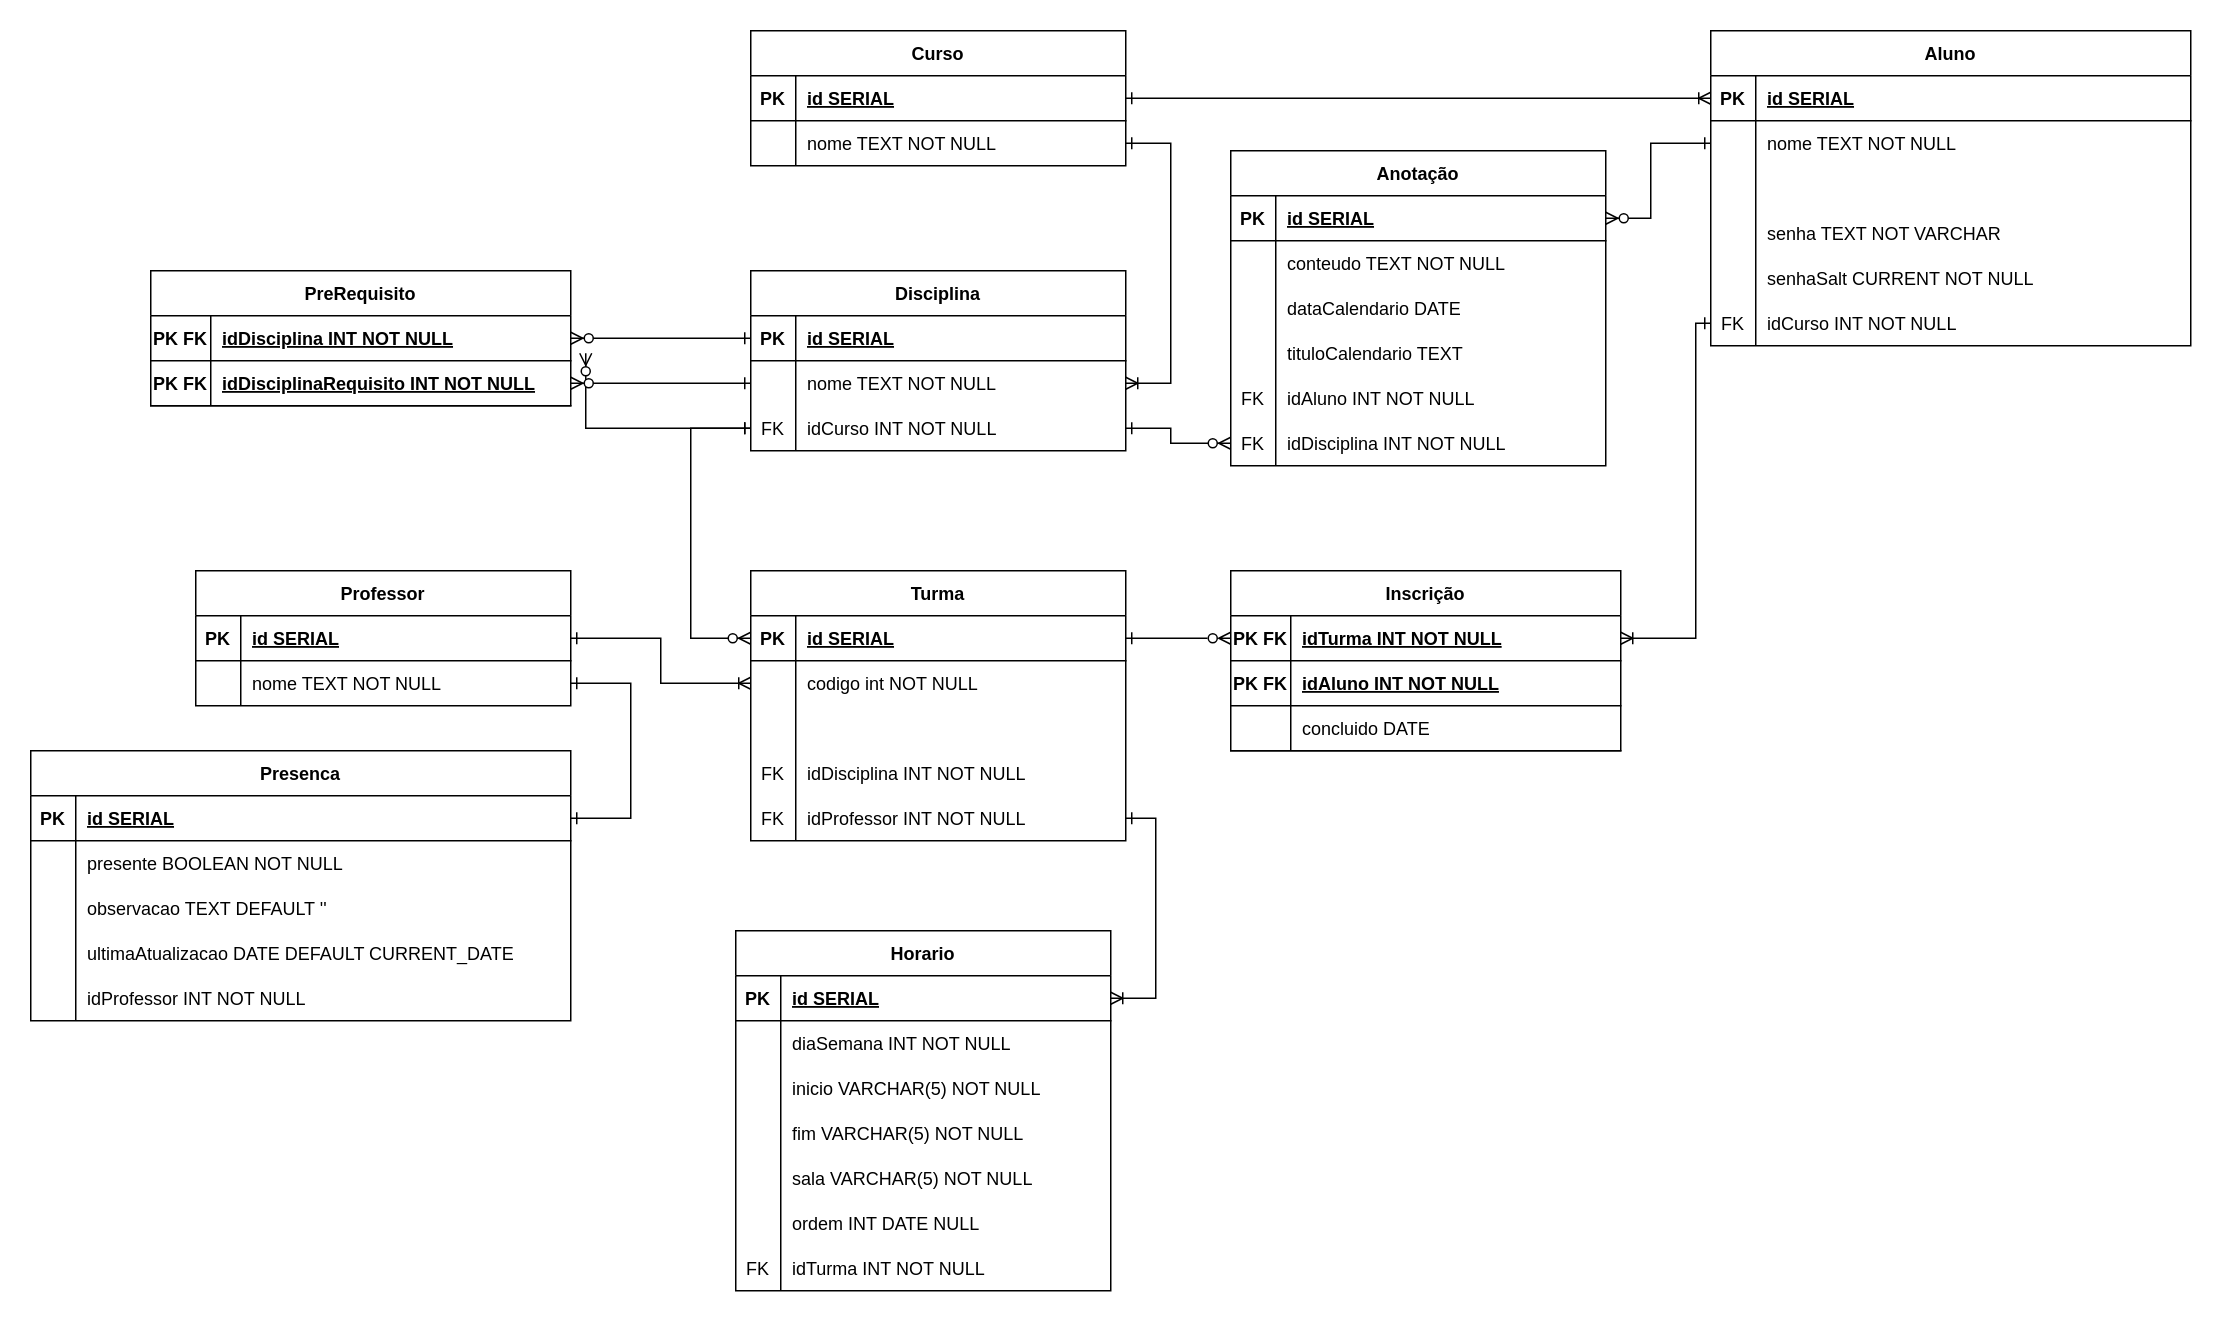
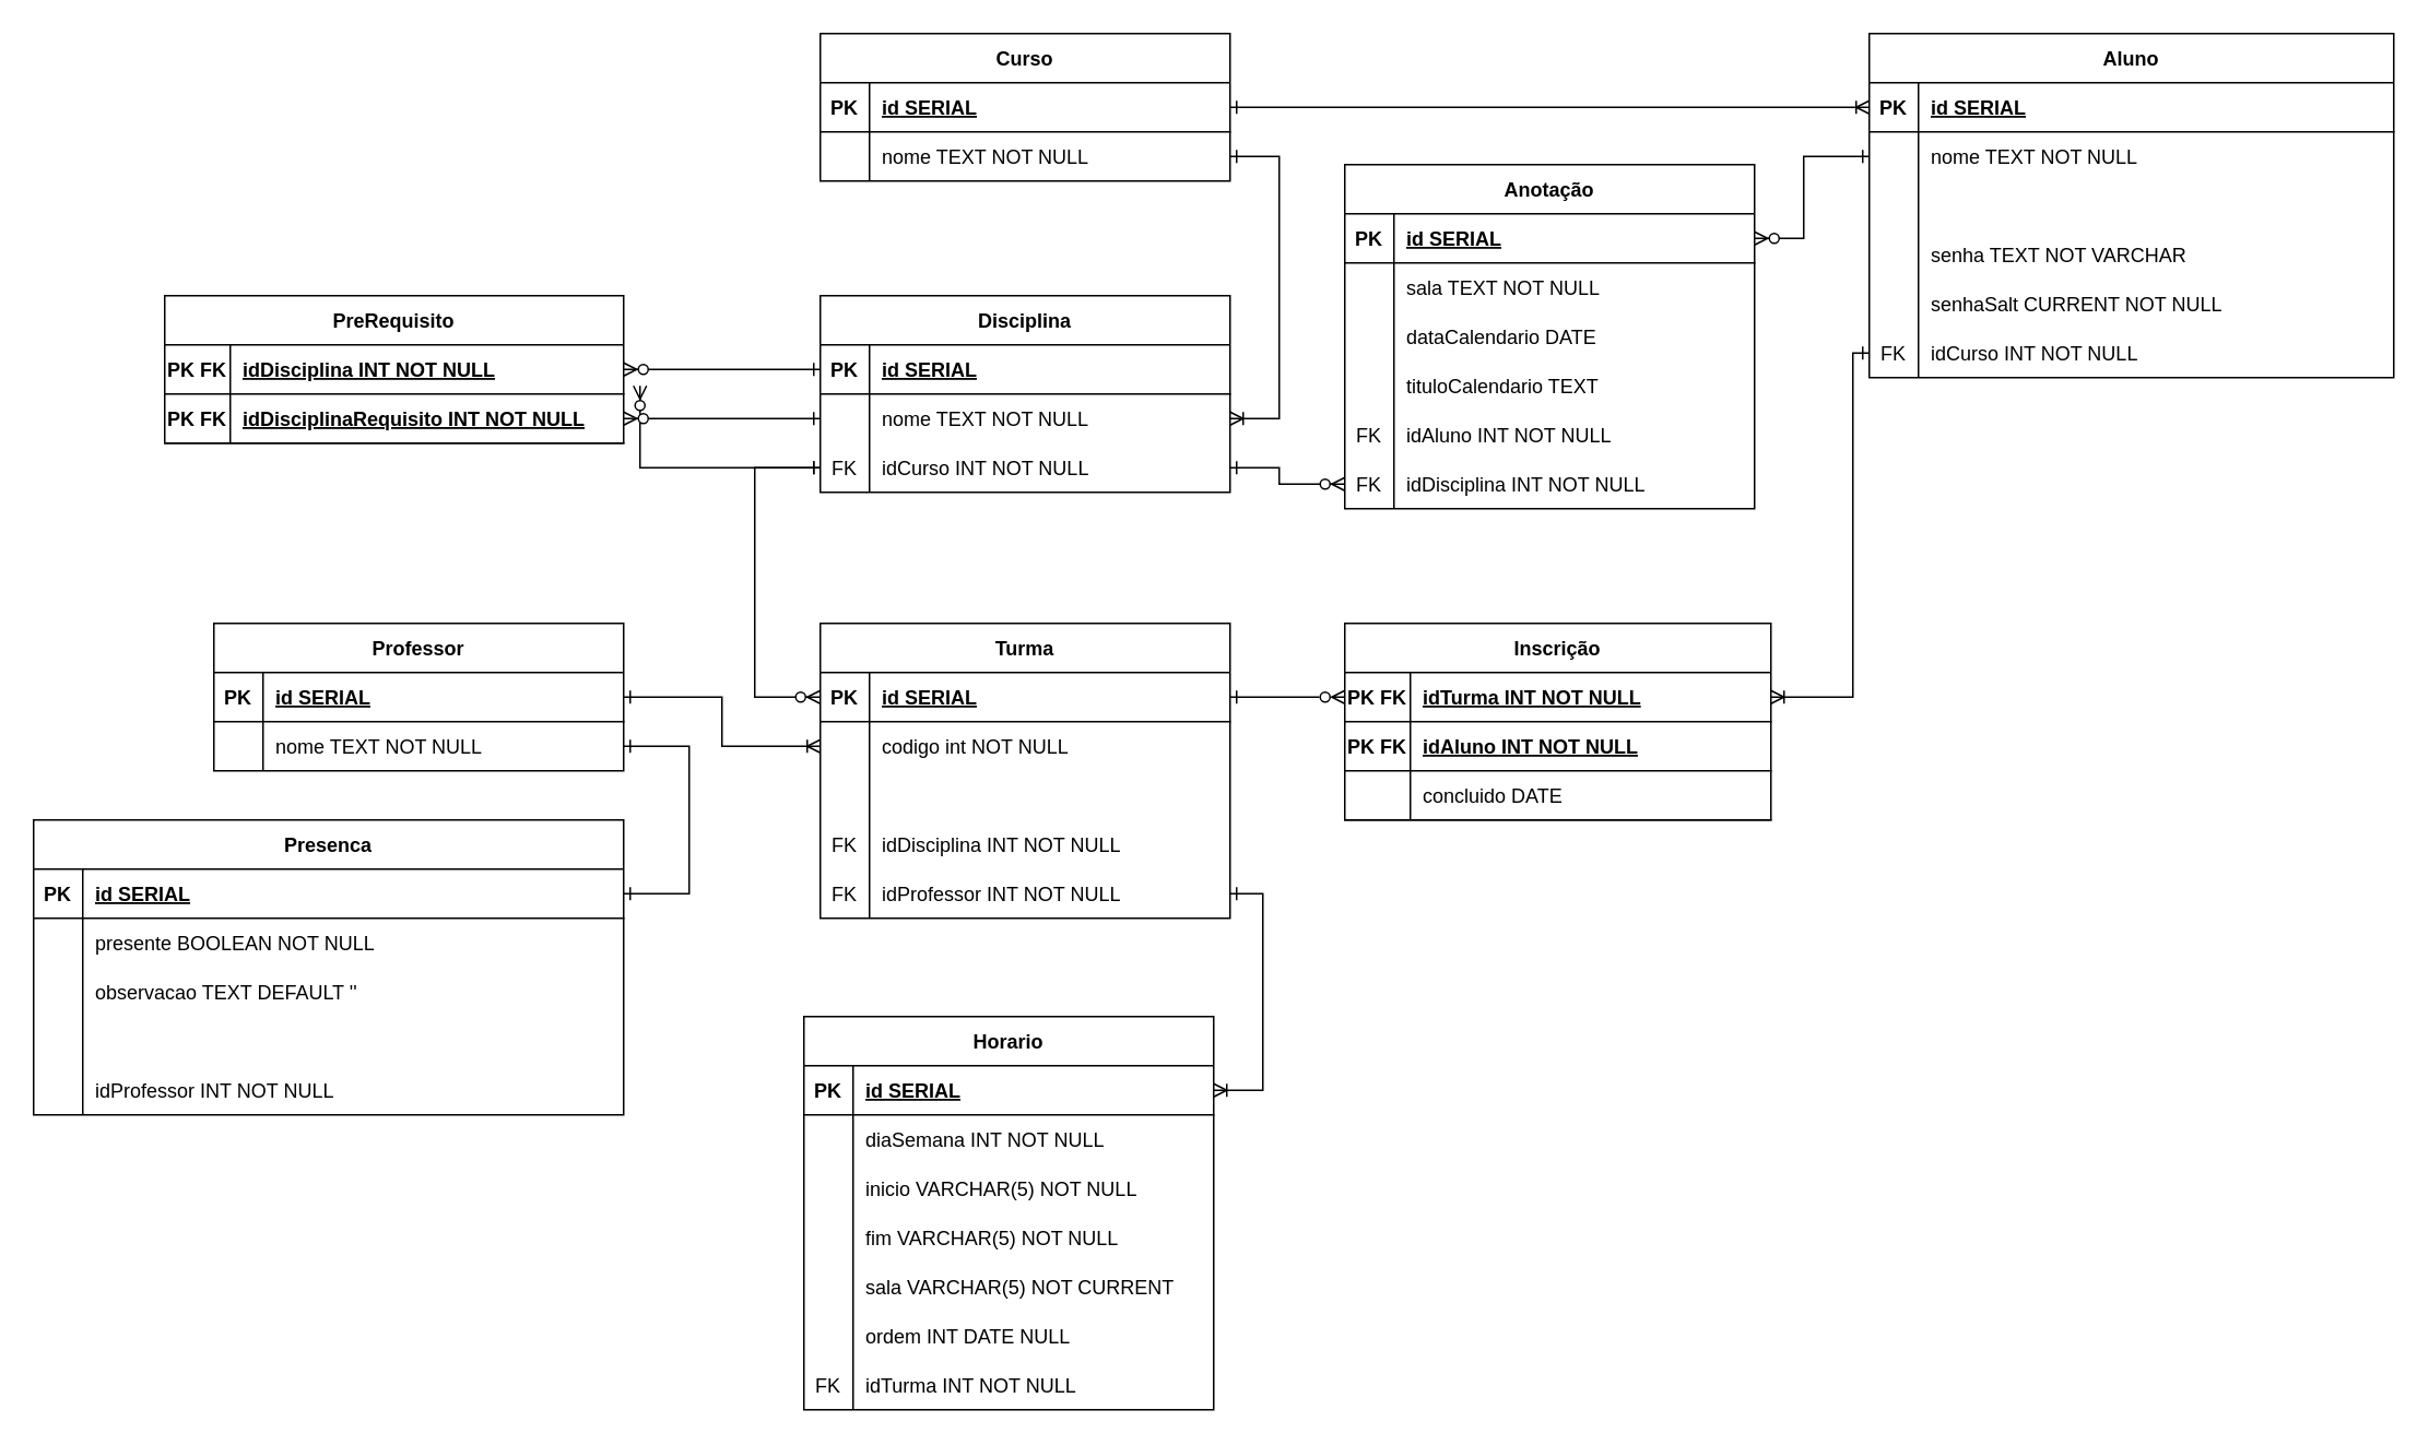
- <mxCell id="68" value="conteudo TEXT NOT NULL" style="shape=partialRectangle;overflow=hidden;connectable=0;fillColor=none;top=0;left=0;bottom=0;right=0;align=left;spacingLeft=6;" parent="66" vertex="1"><mxGeometry x="30" width="220" height="30" as="geometry"><mxRectangle width="220" height="30" as="alternateBounds" /></mxGeometry></mxCell>
+ <mxCell id="68" value="sala TEXT NOT NULL" style="shape=partialRectangle;overflow=hidden;connectable=0;fillColor=none;top=0;left=0;bottom=0;right=0;align=left;spacingLeft=6;" parent="66" vertex="1"><mxGeometry x="30" width="220" height="30" as="geometry"><mxRectangle width="220" height="30" as="alternateBounds" /></mxGeometry></mxCell>
- <mxCell id="141" value="ultimaAtualizacao DATE DEFAULT CURRENT_DATE" style="shape=partialRectangle;overflow=hidden;connectable=0;fillColor=none;top=0;left=0;bottom=0;right=0;align=left;spacingLeft=6;" vertex="1" parent="139"><mxGeometry x="30" width="330" height="30" as="geometry"><mxRectangle width="330" height="30" as="alternateBounds" /></mxGeometry></mxCell>
- <mxCell id="102" value="sala VARCHAR(5) NOT NULL" style="shape=partialRectangle;overflow=hidden;connectable=0;fillColor=none;top=0;left=0;bottom=0;right=0;align=left;spacingLeft=6;" parent="100" vertex="1"><mxGeometry x="30" width="220" height="30" as="geometry"><mxRectangle width="220" height="30" as="alternateBounds" /></mxGeometry></mxCell>
+ <mxCell id="102" value="sala VARCHAR(5) NOT CURRENT" style="shape=partialRectangle;overflow=hidden;connectable=0;fillColor=none;top=0;left=0;bottom=0;right=0;align=left;spacingLeft=6;" parent="100" vertex="1"><mxGeometry x="30" width="220" height="30" as="geometry"><mxRectangle width="220" height="30" as="alternateBounds" /></mxGeometry></mxCell>
